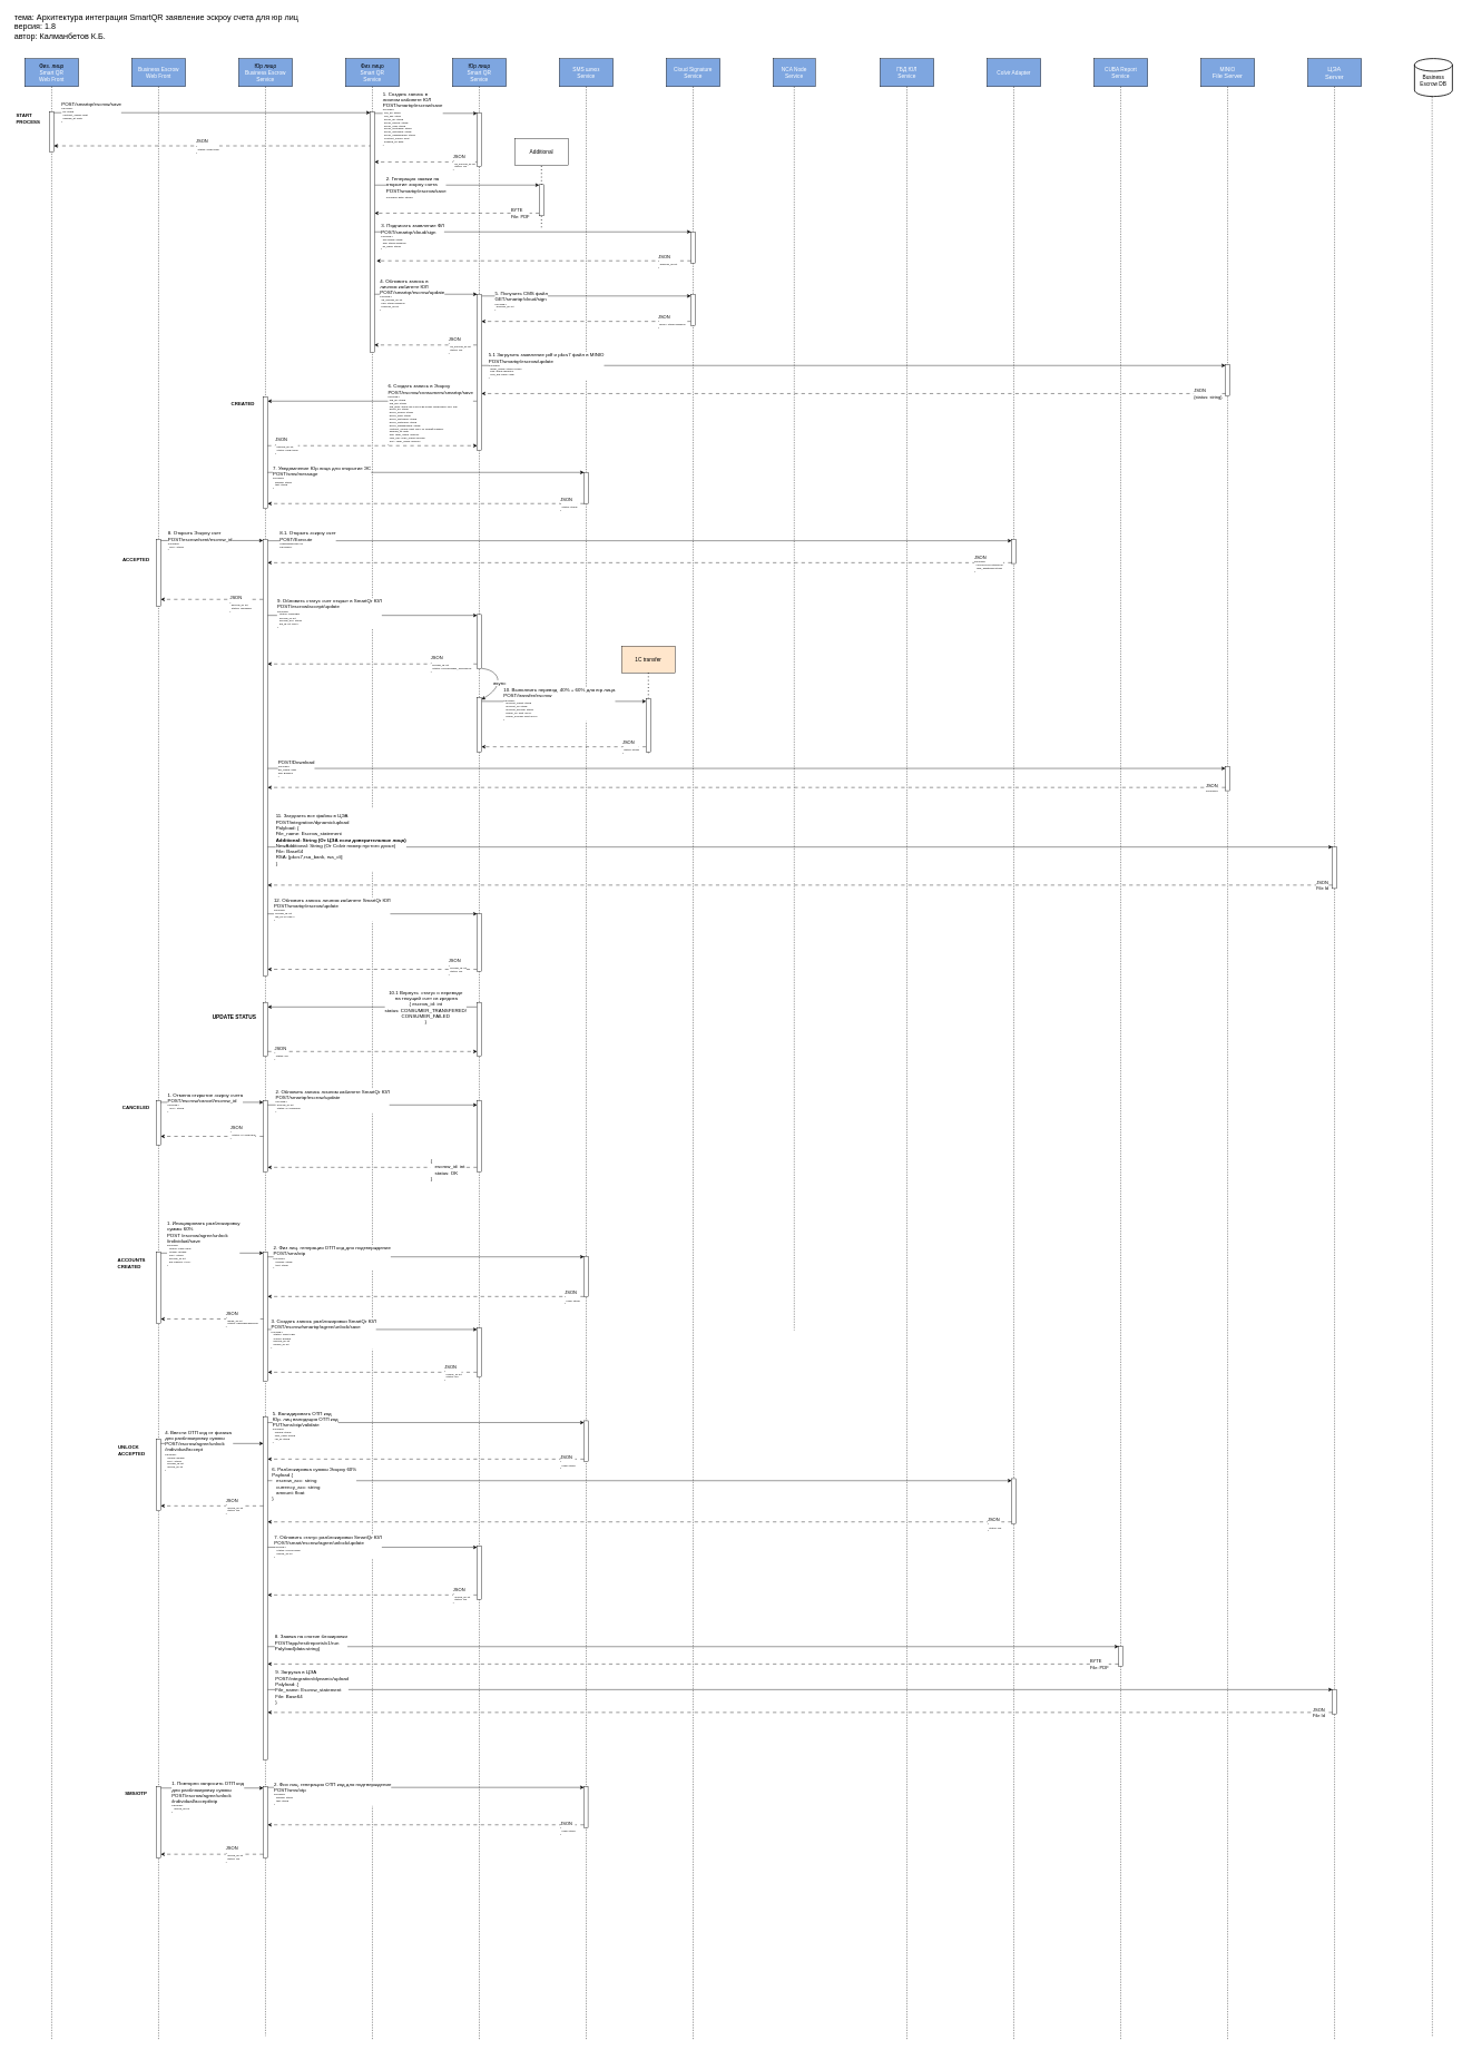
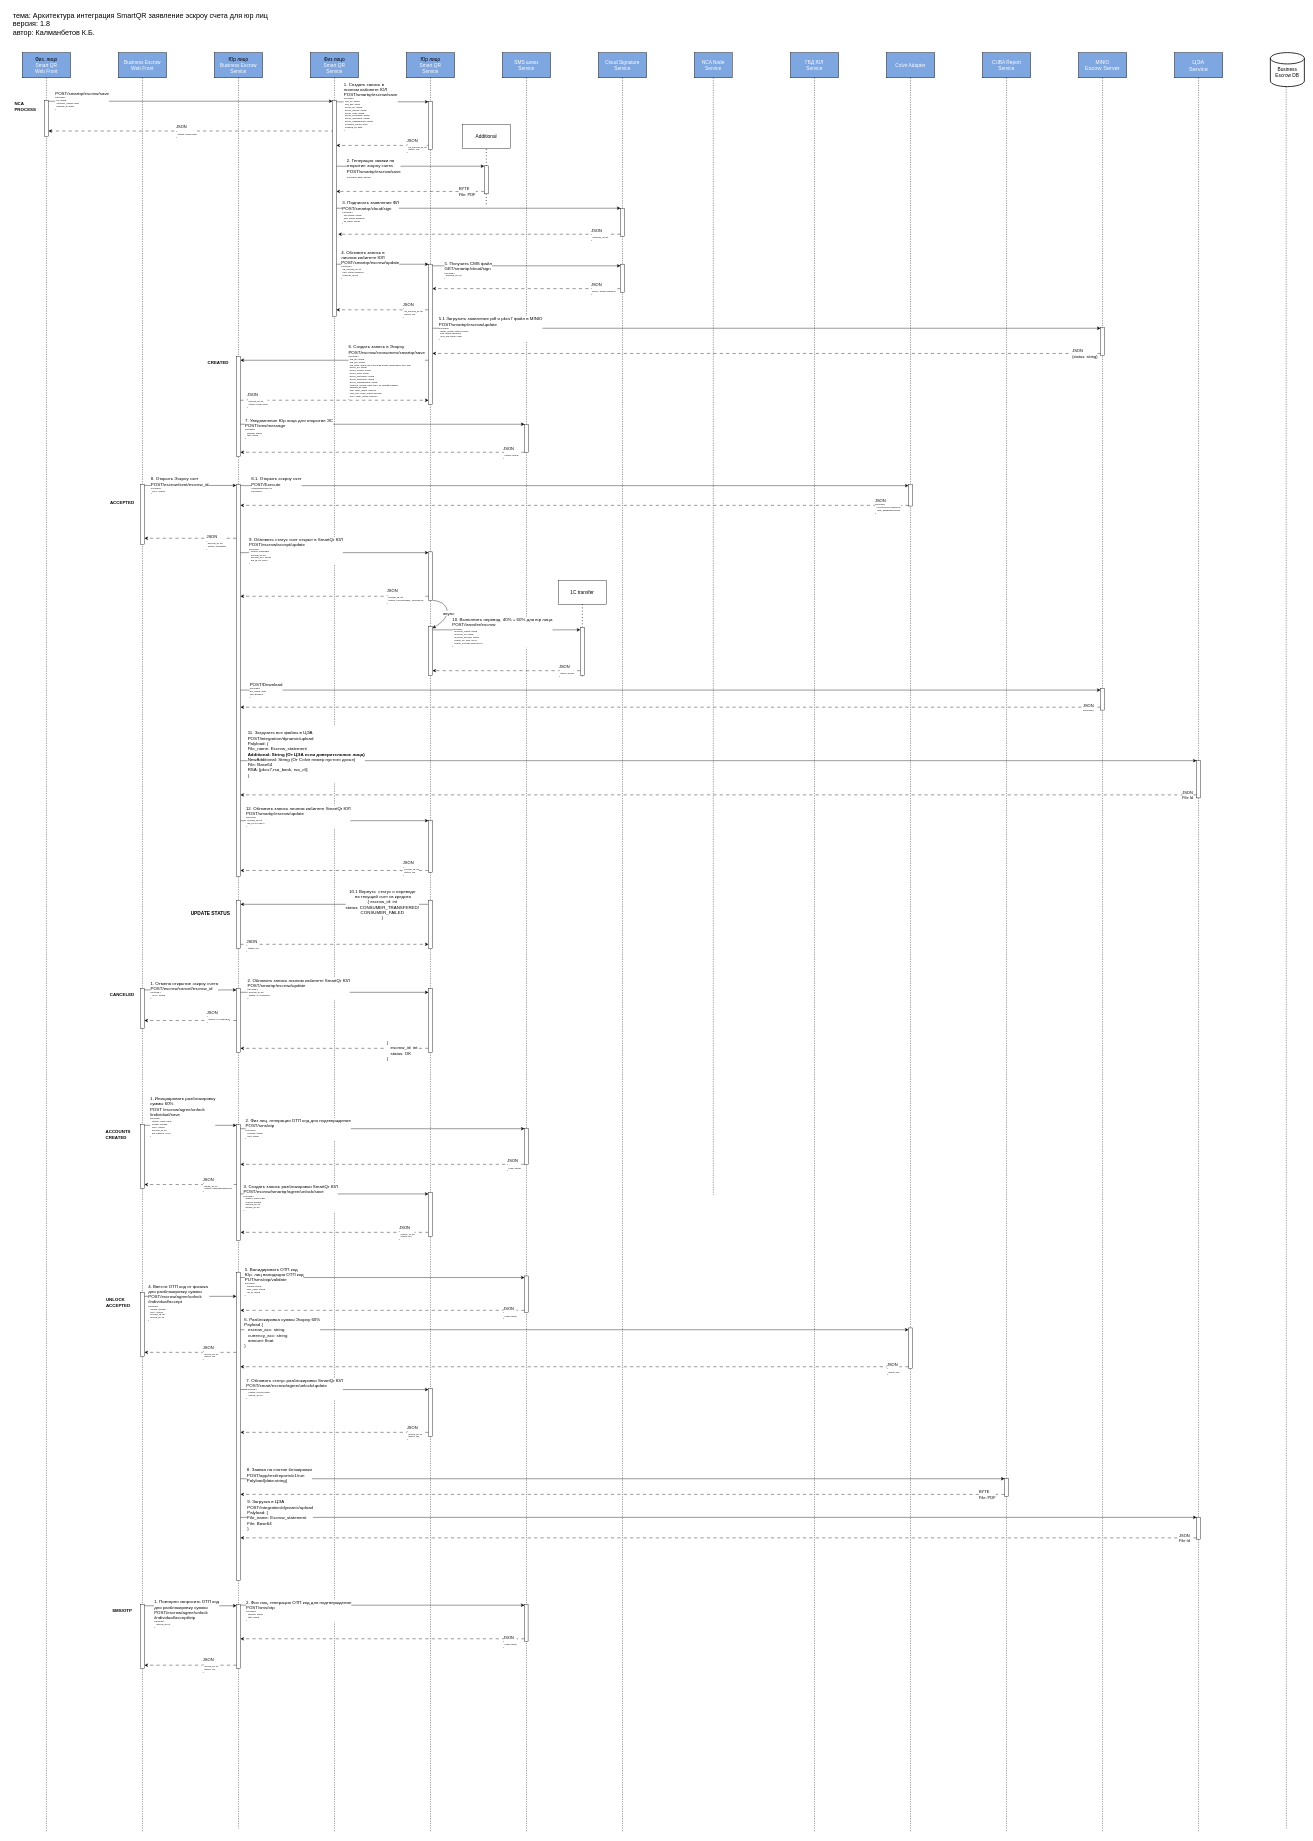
- <mxCell id="34" value="&lt;p style=&quot;border-color: var(--border-color); margin: 0px; direction: ltr;&quot;&gt;&lt;font color=&quot;#ffffff&quot;&gt;MINIO&lt;br style=&quot;border-color: var(--border-color); font-family: Arial; font-size: 14.11px;&quot;&gt;&lt;span style=&quot;font-family: Arial; font-size: 14.11px;&quot;&gt;File Server&lt;/span&gt;&lt;/font&gt;&lt;br&gt;&lt;/p&gt;" style="shape=umlLifeline;perimeter=lifelinePerimeter;whiteSpace=wrap;html=1;container=0;dropTarget=0;collapsible=0;recursiveResize=0;outlineConnect=0;portConstraint=eastwest;newEdgeStyle={&quot;edgeStyle&quot;:&quot;elbowEdgeStyle&quot;,&quot;elbow&quot;:&quot;vertical&quot;,&quot;curved&quot;:0,&quot;rounded&quot;:0};size=63;fillColor=#7EA6E0;" parent="1" vertex="1"><mxGeometry x="2695" y="131" width="121" height="4449" as="geometry" /></mxCell>
+ <mxCell id="34" value="&lt;p style=&quot;border-color: var(--border-color); margin: 0px; direction: ltr;&quot;&gt;&lt;font color=&quot;#ffffff&quot;&gt;MINIO&lt;br style=&quot;border-color: var(--border-color); font-family: Arial; font-size: 14.11px;&quot;&gt;&lt;span style=&quot;font-family: Arial; font-size: 14.11px;&quot;&gt;Escow Server&lt;/span&gt;&lt;/font&gt;&lt;br&gt;&lt;/p&gt;" style="shape=umlLifeline;perimeter=lifelinePerimeter;whiteSpace=wrap;html=1;container=0;dropTarget=0;collapsible=0;recursiveResize=0;outlineConnect=0;portConstraint=eastwest;newEdgeStyle={&quot;edgeStyle&quot;:&quot;elbowEdgeStyle&quot;,&quot;elbow&quot;:&quot;vertical&quot;,&quot;curved&quot;:0,&quot;rounded&quot;:0};size=63;fillColor=#7EA6E0;" parent="1" vertex="1"><mxGeometry x="2695" y="131" width="121" height="4449" as="geometry" /></mxCell>
- <mxCell id="37" value="&lt;p style=&quot;border-color: var(--border-color); margin: 0px; direction: ltr;&quot;&gt;&lt;font style=&quot;border-color: var(--border-color); letter-spacing: 0px; font-size: 14.11px; font-family: Arial; color: rgb(254, 255, 255); direction: ltr; line-height: 16.932px; opacity: 1;&quot;&gt;ЦЭА&lt;br style=&quot;border-color: var(--border-color);&quot;&gt;&lt;/font&gt;&lt;font style=&quot;border-color: var(--border-color); letter-spacing: 0px; font-size: 14.11px; font-family: Arial; color: rgb(254, 255, 255); direction: ltr; line-height: 16.932px; opacity: 1;&quot;&gt;Server&lt;/font&gt;&lt;br&gt;&lt;/p&gt;" style="shape=umlLifeline;perimeter=lifelinePerimeter;whiteSpace=wrap;html=1;container=0;dropTarget=0;collapsible=0;recursiveResize=0;outlineConnect=0;portConstraint=eastwest;newEdgeStyle={&quot;edgeStyle&quot;:&quot;elbowEdgeStyle&quot;,&quot;elbow&quot;:&quot;vertical&quot;,&quot;curved&quot;:0,&quot;rounded&quot;:0};size=63;fillColor=#7EA6E0;" parent="1" vertex="1"><mxGeometry x="2935" y="131" width="121" height="4449" as="geometry" /></mxCell>
+ <mxCell id="37" value="&lt;p style=&quot;border-color: var(--border-color); margin: 0px; direction: ltr;&quot;&gt;&lt;font style=&quot;border-color: var(--border-color); letter-spacing: 0px; font-size: 14.11px; font-family: Arial; color: rgb(254, 255, 255); direction: ltr; line-height: 16.932px; opacity: 1;&quot;&gt;ЦЭА&lt;br style=&quot;border-color: var(--border-color);&quot;&gt;&lt;/font&gt;&lt;font style=&quot;border-color: var(--border-color); letter-spacing: 0px; font-size: 14.11px; font-family: Arial; color: rgb(254, 255, 255); direction: ltr; line-height: 16.932px; opacity: 1;&quot;&gt;Service&lt;/font&gt;&lt;br&gt;&lt;/p&gt;" style="shape=umlLifeline;perimeter=lifelinePerimeter;whiteSpace=wrap;html=1;container=0;dropTarget=0;collapsible=0;recursiveResize=0;outlineConnect=0;portConstraint=eastwest;newEdgeStyle={&quot;edgeStyle&quot;:&quot;elbowEdgeStyle&quot;,&quot;elbow&quot;:&quot;vertical&quot;,&quot;curved&quot;:0,&quot;rounded&quot;:0};size=63;fillColor=#7EA6E0;" parent="1" vertex="1"><mxGeometry x="2935" y="131" width="121" height="4449" as="geometry" /></mxCell>
- <mxCell id="80" value="&lt;p style=&quot;border-color: var(--border-color); text-align: left;&quot;&gt;&lt;span style=&quot;font-size: 11px;&quot;&gt;&lt;b&gt;START PROCESS&lt;/b&gt;&lt;/span&gt;&lt;/p&gt;" style="text;html=1;strokeColor=none;fillColor=none;align=center;verticalAlign=middle;whiteSpace=wrap;rounded=0;" parent="1" vertex="1"><mxGeometry x="35" y="250" width="60" height="30" as="geometry" /></mxCell>
+ <mxCell id="80" value="&lt;p style=&quot;border-color: var(--border-color); text-align: left;&quot;&gt;&lt;span style=&quot;font-size: 11px;&quot;&gt;&lt;b&gt;NCA PROCESS&lt;/b&gt;&lt;/span&gt;&lt;/p&gt;" style="text;html=1;strokeColor=none;fillColor=none;align=center;verticalAlign=middle;whiteSpace=wrap;rounded=0;" parent="1" vertex="1"><mxGeometry x="35" y="250" width="60" height="30" as="geometry" /></mxCell>
- <mxCell id="147" value="1C transfer" style="rounded=0;whiteSpace=wrap;html=1;fillColor=#ffe6cc;" parent="1" vertex="1"><mxGeometry x="1395" y="1450" width="120" height="60" as="geometry" /></mxCell>
+ <mxCell id="147" value="1C transfer" style="rounded=0;whiteSpace=wrap;html=1;" parent="1" vertex="1"><mxGeometry x="1395" y="1450" width="120" height="60" as="geometry" /></mxCell>
